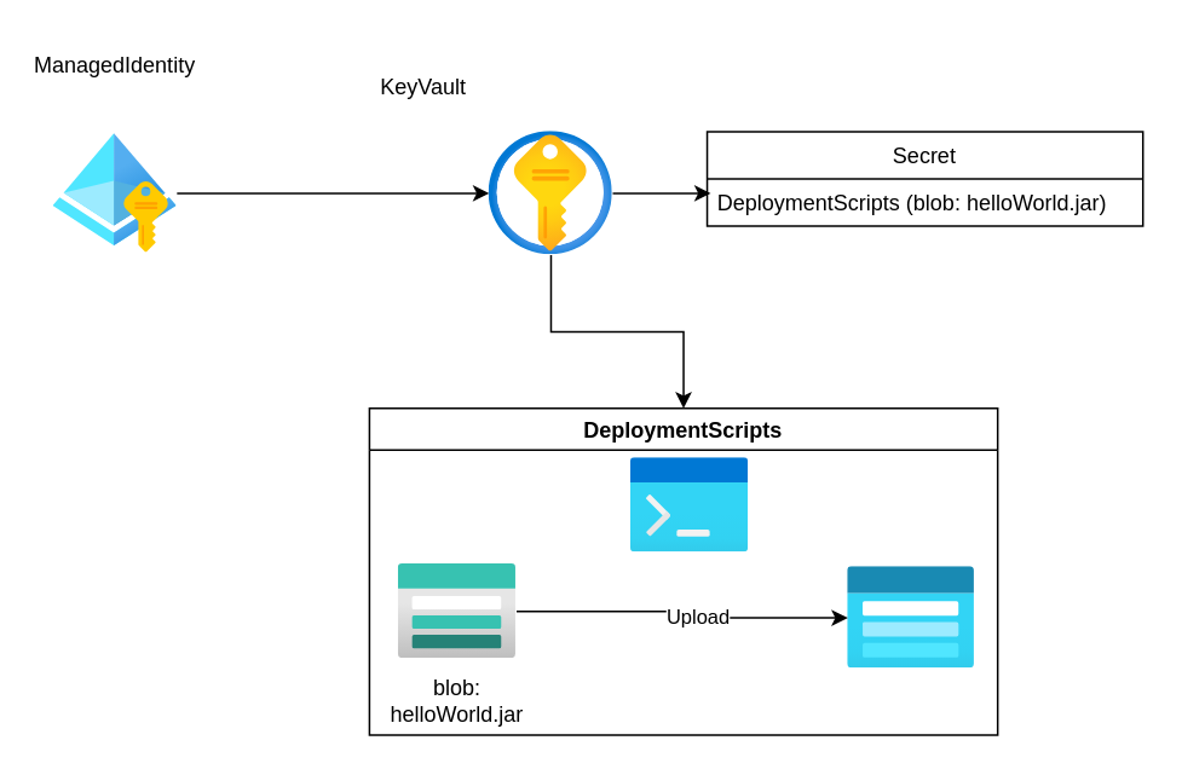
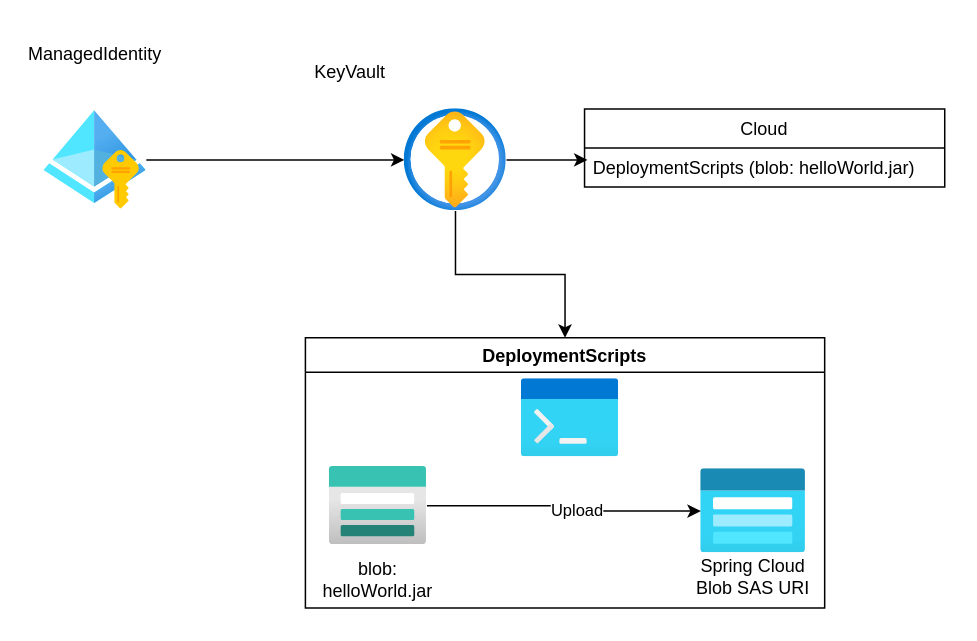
- <mxCell id="19" value="Secret" style="swimlane;fontStyle=0;childLayout=stackLayout;horizontal=1;startSize=26;horizontalStack=0;resizeParent=1;resizeParentMax=0;resizeLast=0;collapsible=1;marginBottom=0;" vertex="1" parent="1"><mxGeometry x="389" y="72" width="240" height="52" as="geometry" /></mxCell>
+ <mxCell id="19" value="Cloud" style="swimlane;fontStyle=0;childLayout=stackLayout;horizontal=1;startSize=26;horizontalStack=0;resizeParent=1;resizeParentMax=0;resizeLast=0;collapsible=1;marginBottom=0;" vertex="1" parent="1"><mxGeometry x="389" y="72" width="240" height="52" as="geometry" /></mxCell>
+ <mxCell id="13" value="Spring Cloud Blob SAS URI" style="text;html=1;strokeColor=none;fillColor=none;align=center;verticalAlign=middle;whiteSpace=wrap;rounded=0;" parent="11" vertex="1"><mxGeometry y="57" width="85" height="30" as="geometry" /></mxCell>
